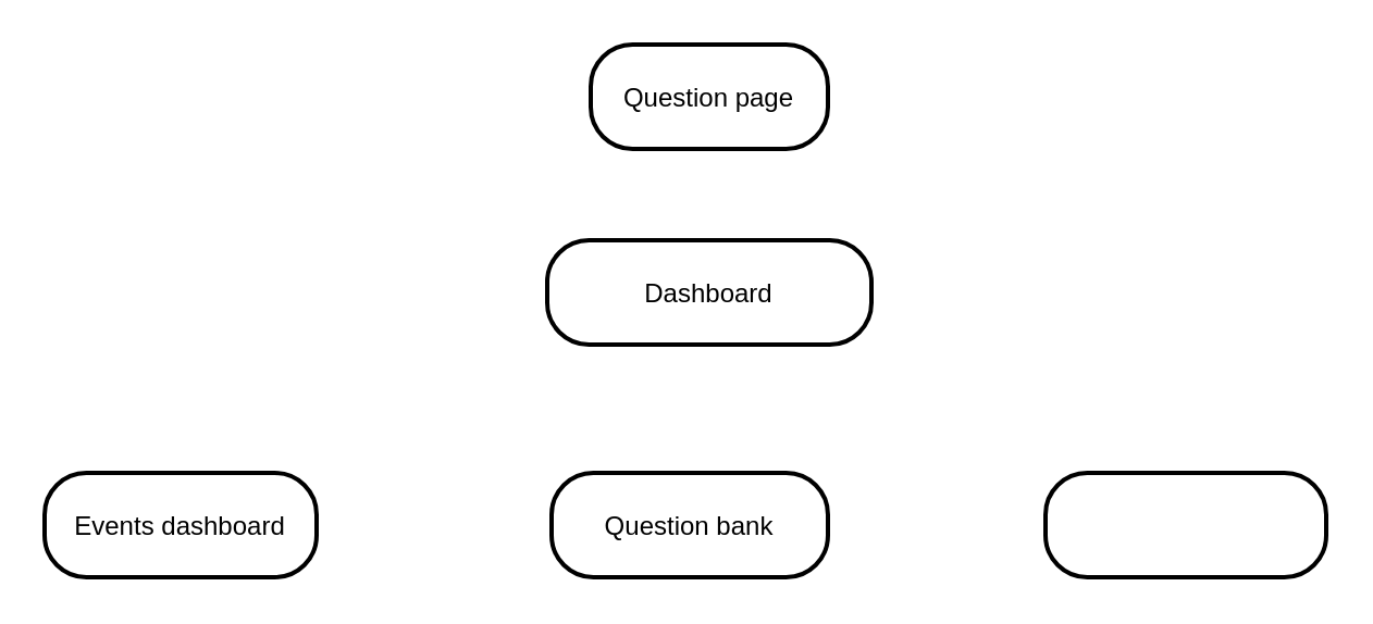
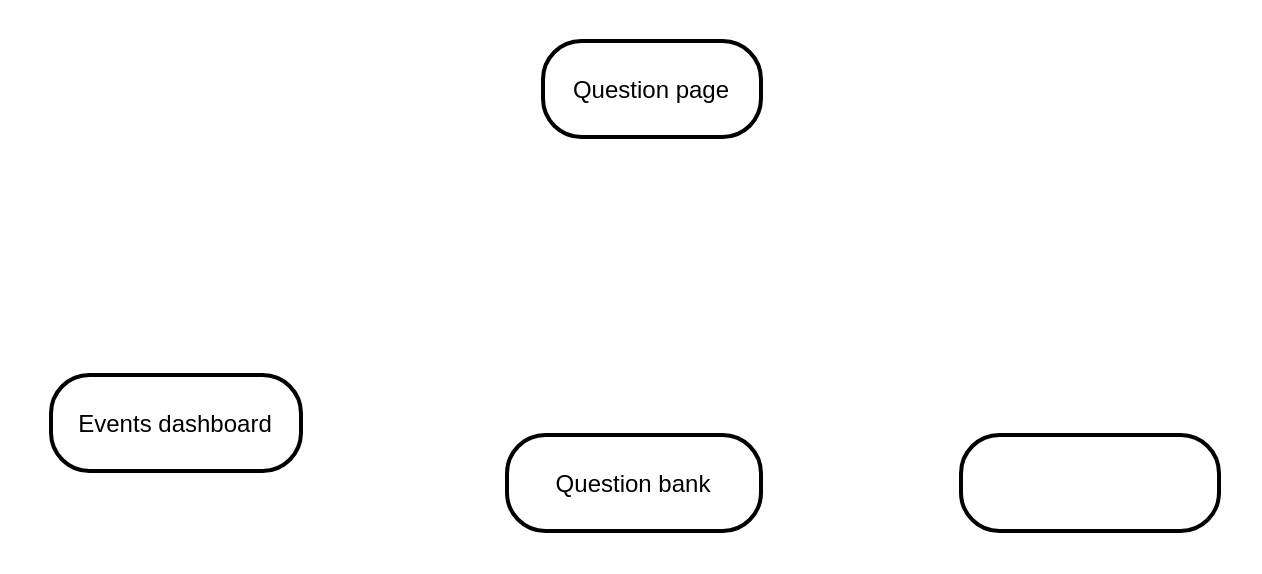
- <mxCell id="3" value="Dashboard" style="rounded=1;arcSize=40;strokeWidth=2" parent="1" vertex="1"><mxGeometry x="251" y="110" width="149" height="48" as="geometry" /></mxCell>
- <mxCell id="4" value="Events dashboard" style="rounded=1;arcSize=40;strokeWidth=2" parent="1" vertex="1"><mxGeometry x="20" y="217" width="125" height="48" as="geometry" /></mxCell>
+ <mxCell id="4" value="Events dashboard" style="rounded=1;arcSize=40;strokeWidth=2" parent="1" vertex="1"><mxGeometry x="25" y="187" width="125" height="48" as="geometry" /></mxCell>
